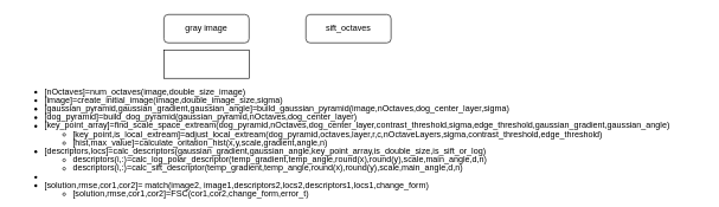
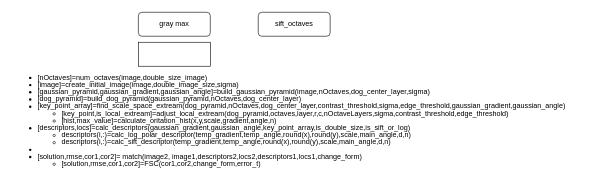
- <mxCell id="2" value="gray image" style="rounded=1;whiteSpace=wrap;html=1;" vertex="1" parent="1"><mxGeometry x="230" y="20" width="120" height="40" as="geometry" /></mxCell>
+ <mxCell id="2" value="gray max" style="rounded=1;whiteSpace=wrap;html=1;" vertex="1" parent="1"><mxGeometry x="230" y="20" width="120" height="40" as="geometry" /></mxCell>
